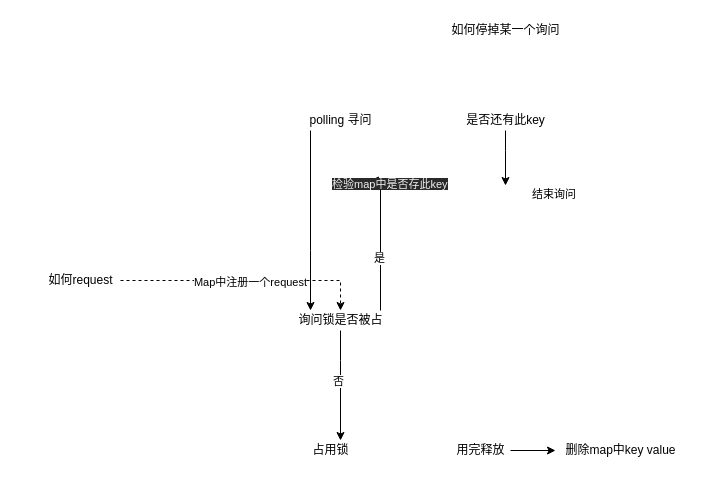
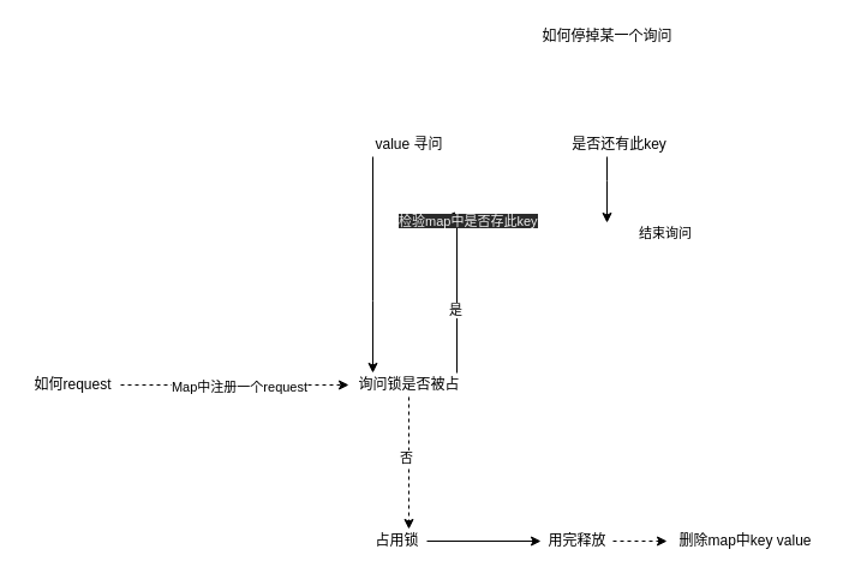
- <mxCell id="11" value="polling 寻问" style="text;html=1;align=center;verticalAlign=middle;resizable=0;points=[];autosize=1;" vertex="1" parent="1"><mxGeometry x="300" y="110" width="80" height="20" as="geometry" /></mxCell>
+ <mxCell id="11" value="value 寻问" style="text;html=1;align=center;verticalAlign=middle;resizable=0;points=[];autosize=1;" vertex="1" parent="1"><mxGeometry x="300" y="110" width="80" height="20" as="geometry" /></mxCell>
- <mxCell id="21" value="是否还有此key" style="text;html=1;align=center;verticalAlign=middle;resizable=0;points=[];autosize=1;" vertex="1" parent="1"><mxGeometry x="460" y="110" width="90" height="20" as="geometry" /></mxCell>
+ <mxCell id="21" value="是否还有此key" style="text;html=1;align=center;verticalAlign=middle;resizable=0;points=[];autosize=1;" vertex="1" parent="1"><mxGeometry x="470" y="110" width="90" height="20" as="geometry" /></mxCell>
- <mxCell id="4" value="如何request" style="text;html=1;align=center;verticalAlign=middle;resizable=0;points=[];autosize=1;" vertex="1" parent="1"><mxGeometry x="40" y="270" width="80" height="20" as="geometry" /></mxCell>
+ <mxCell id="4" value="如何request" style="text;html=1;align=center;verticalAlign=middle;resizable=0;points=[];autosize=1;" vertex="1" parent="1"><mxGeometry x="20" y="310" width="80" height="20" as="geometry" /></mxCell>
- <mxCell id="7" value="" style="edgeStyle=orthogonalEdgeStyle;rounded=0;orthogonalLoop=1;jettySize=auto;html=1;" edge="1" parent="1" source="9" target="13"><mxGeometry relative="1" as="geometry"><Array as="points"><mxPoint x="340" y="360" /><mxPoint x="340" y="360" /></Array></mxGeometry></mxCell>
+ <mxCell id="7" value="" style="edgeStyle=orthogonalEdgeStyle;rounded=0;orthogonalLoop=1;jettySize=auto;html=1;dashed=1;" edge="1" parent="1" source="9" target="13"><mxGeometry relative="1" as="geometry"><Array as="points"><mxPoint x="340" y="360" /><mxPoint x="340" y="360" /></Array></mxGeometry></mxCell>
+ <mxCell id="12" value="" style="edgeStyle=orthogonalEdgeStyle;rounded=0;orthogonalLoop=1;jettySize=auto;html=1;" edge="1" parent="1" source="13" target="15"><mxGeometry relative="1" as="geometry" /></mxCell>
- <mxCell id="14" value="" style="edgeStyle=orthogonalEdgeStyle;rounded=0;orthogonalLoop=1;jettySize=auto;html=1;" edge="1" parent="1" source="15" target="16"><mxGeometry relative="1" as="geometry" /></mxCell>
+ <mxCell id="14" value="" style="edgeStyle=orthogonalEdgeStyle;rounded=0;orthogonalLoop=1;jettySize=auto;html=1;dashed=1;" edge="1" parent="1" source="15" target="16"><mxGeometry relative="1" as="geometry" /></mxCell>
